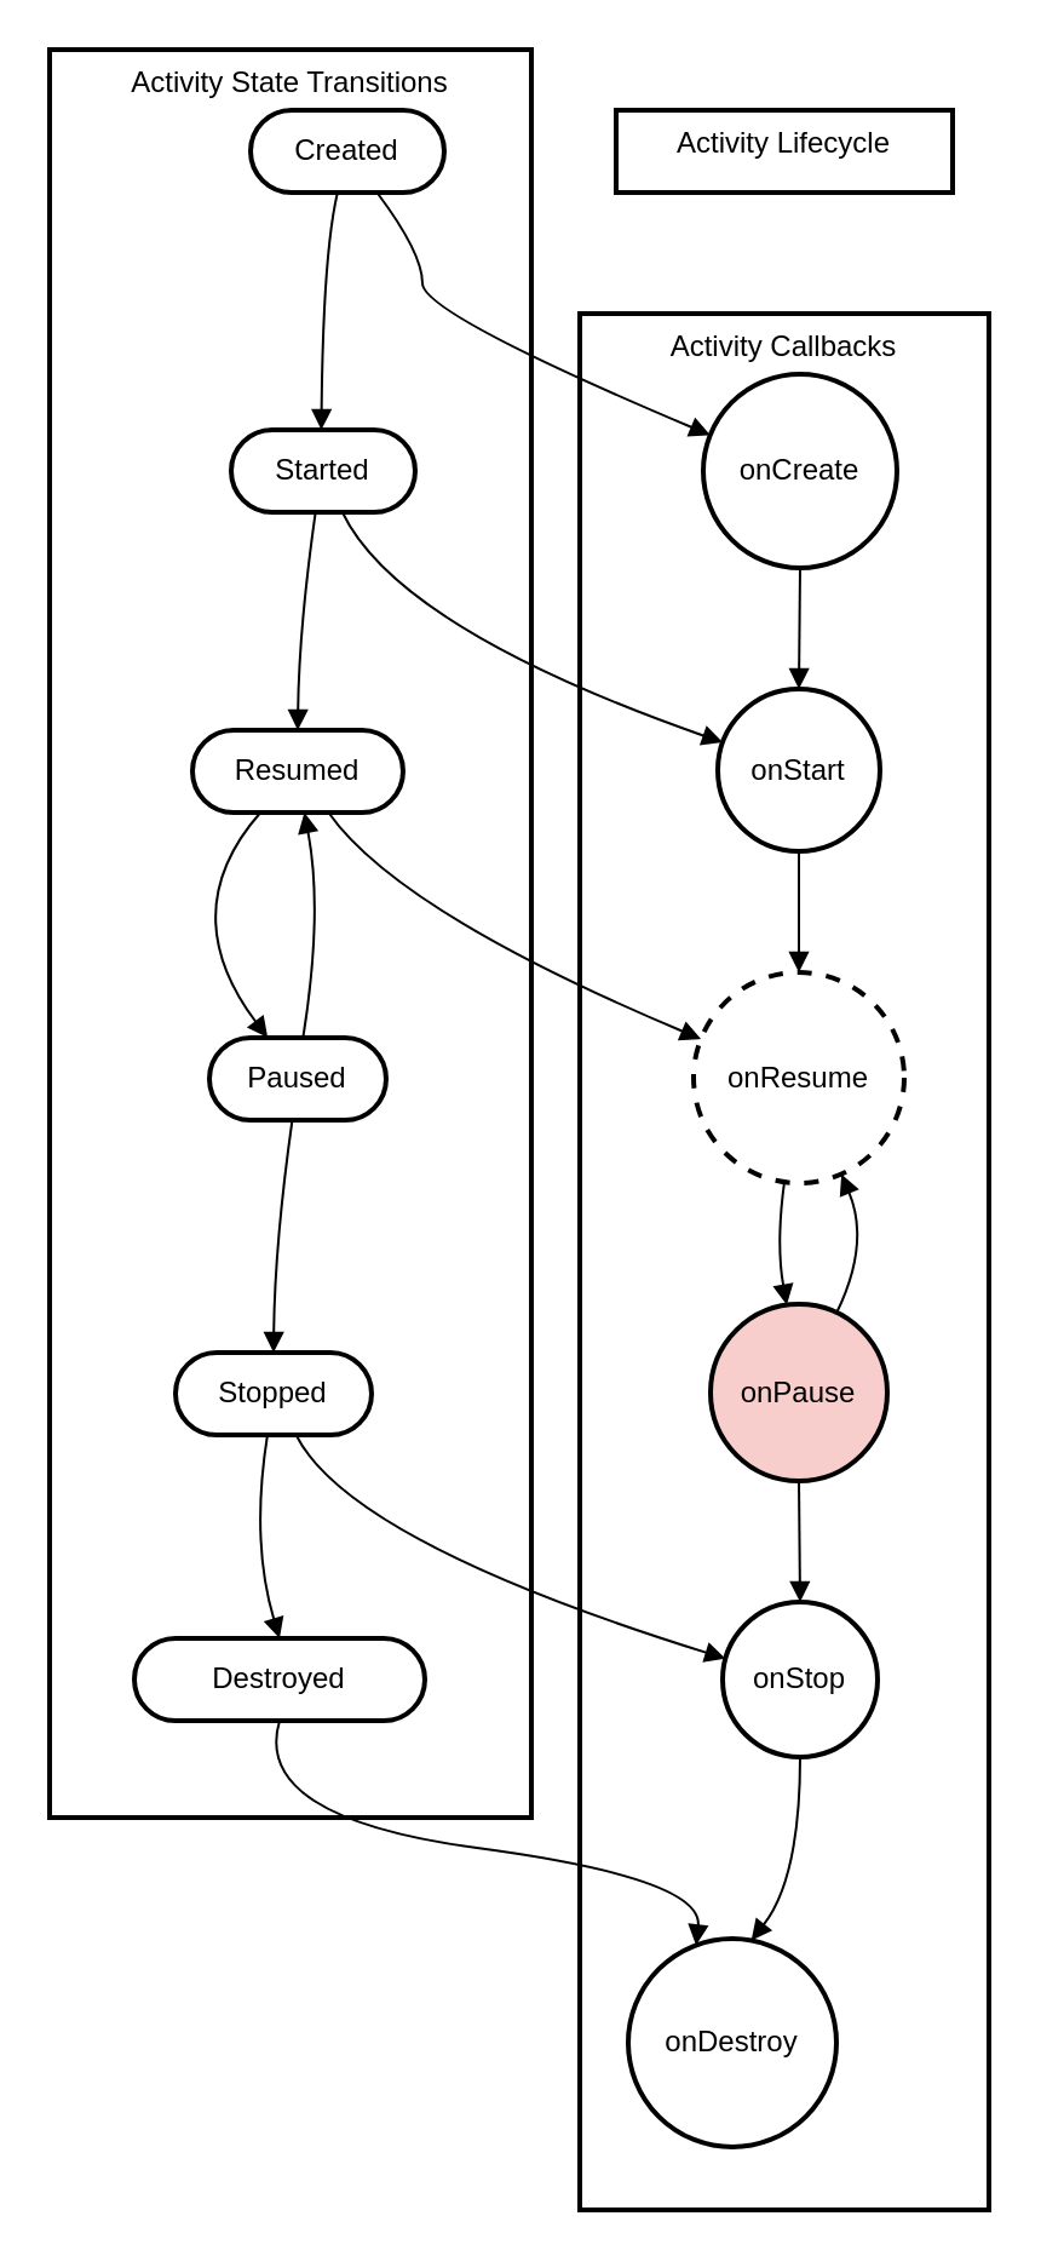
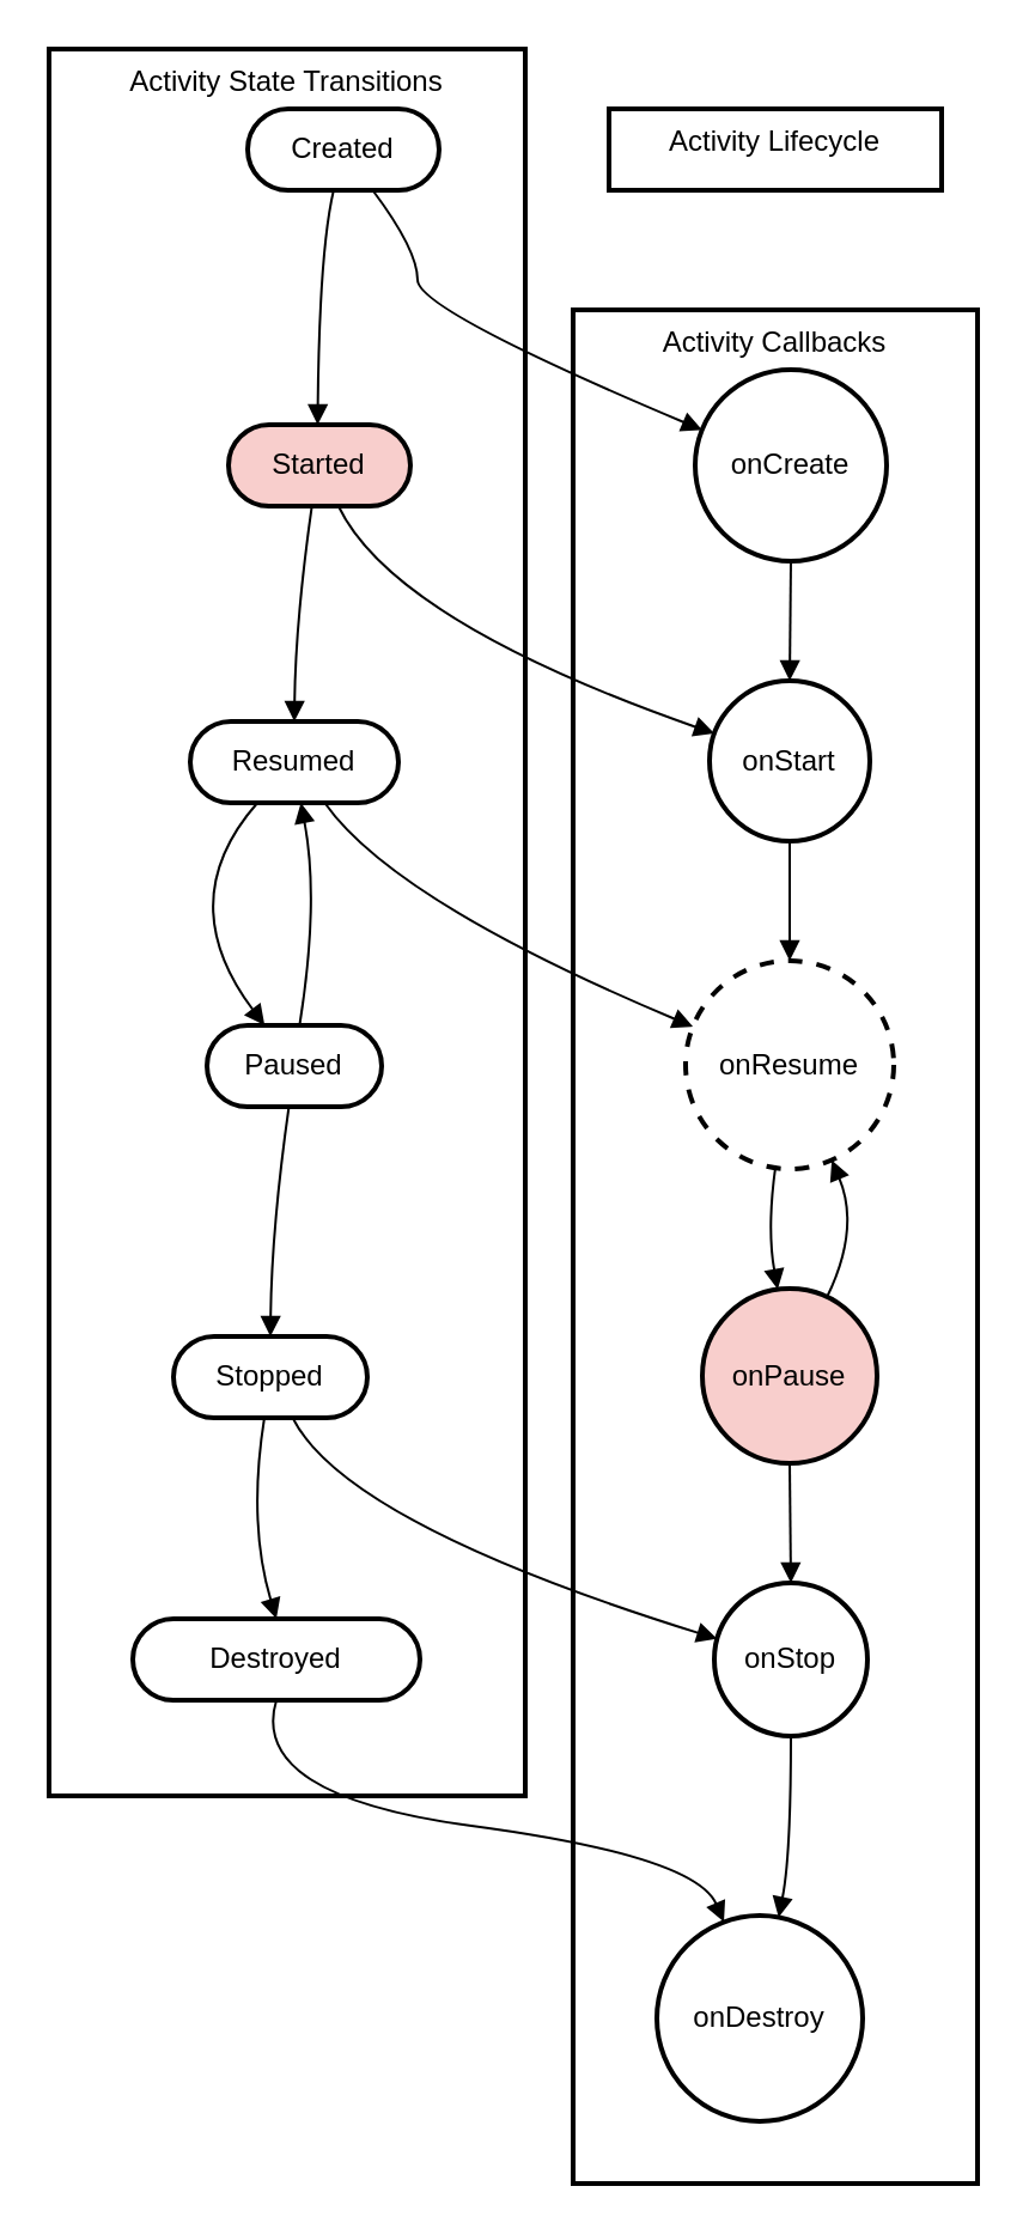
- <mxCell id="11" value="Started" style="rounded=1;whiteSpace=wrap;arcSize=50;strokeWidth=2;" vertex="1" parent="1"><mxGeometry x="95" y="177" width="76" height="34" as="geometry" /></mxCell>
+ <mxCell id="11" value="Started" style="rounded=1;whiteSpace=wrap;arcSize=50;strokeWidth=2;fillColor=#f8cecc;" vertex="1" parent="1"><mxGeometry x="95" y="177" width="76" height="34" as="geometry" /></mxCell>
- <mxCell id="8" value="onDestroy" style="ellipse;aspect=fixed;strokeWidth=2;whiteSpace=wrap;" vertex="1" parent="1"><mxGeometry x="259" y="800" width="86" height="86" as="geometry" /></mxCell>
+ <mxCell id="8" value="onDestroy" style="ellipse;aspect=fixed;strokeWidth=2;whiteSpace=wrap;" vertex="1" parent="1"><mxGeometry x="274" y="800" width="86" height="86" as="geometry" /></mxCell>
